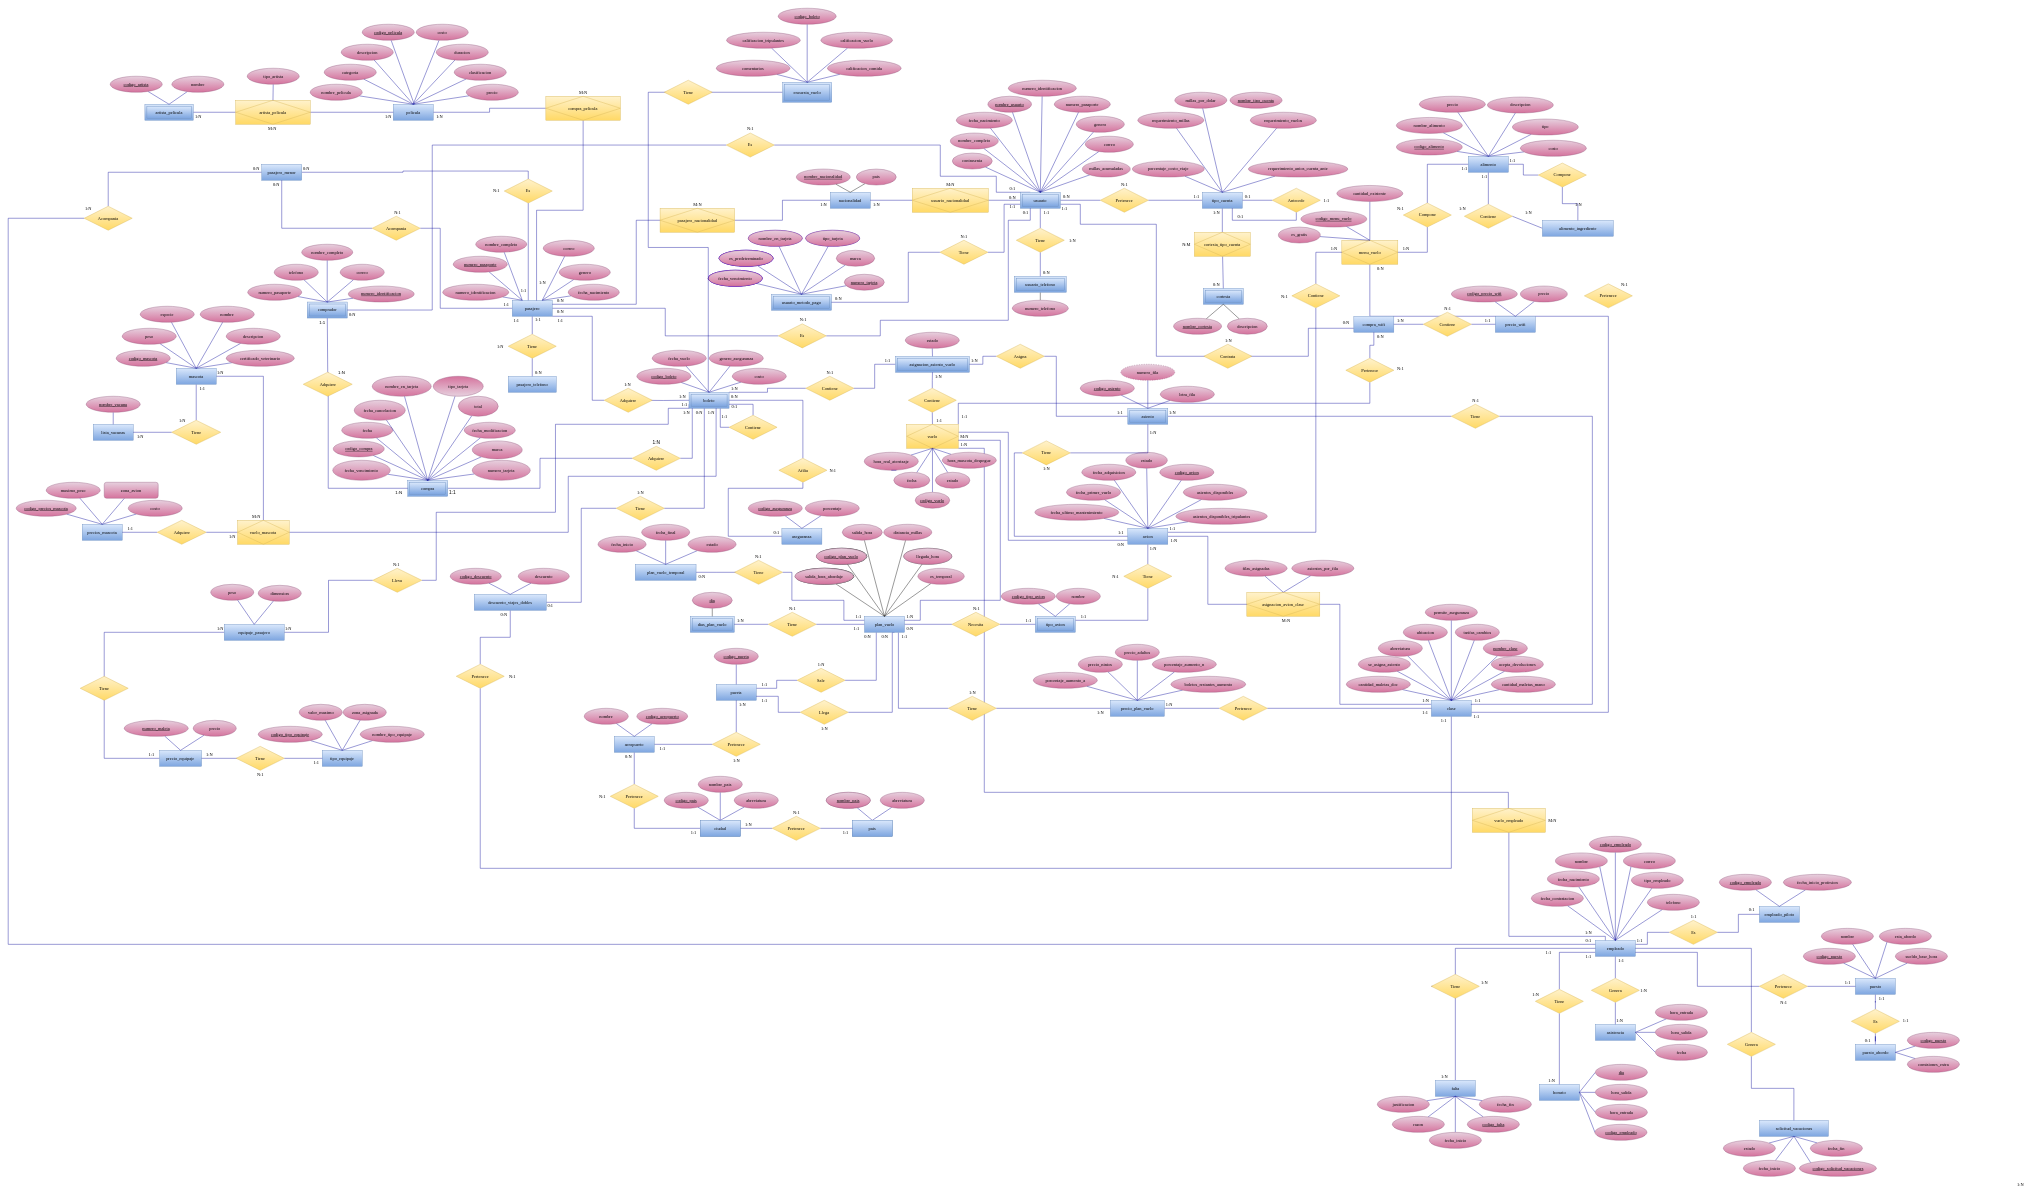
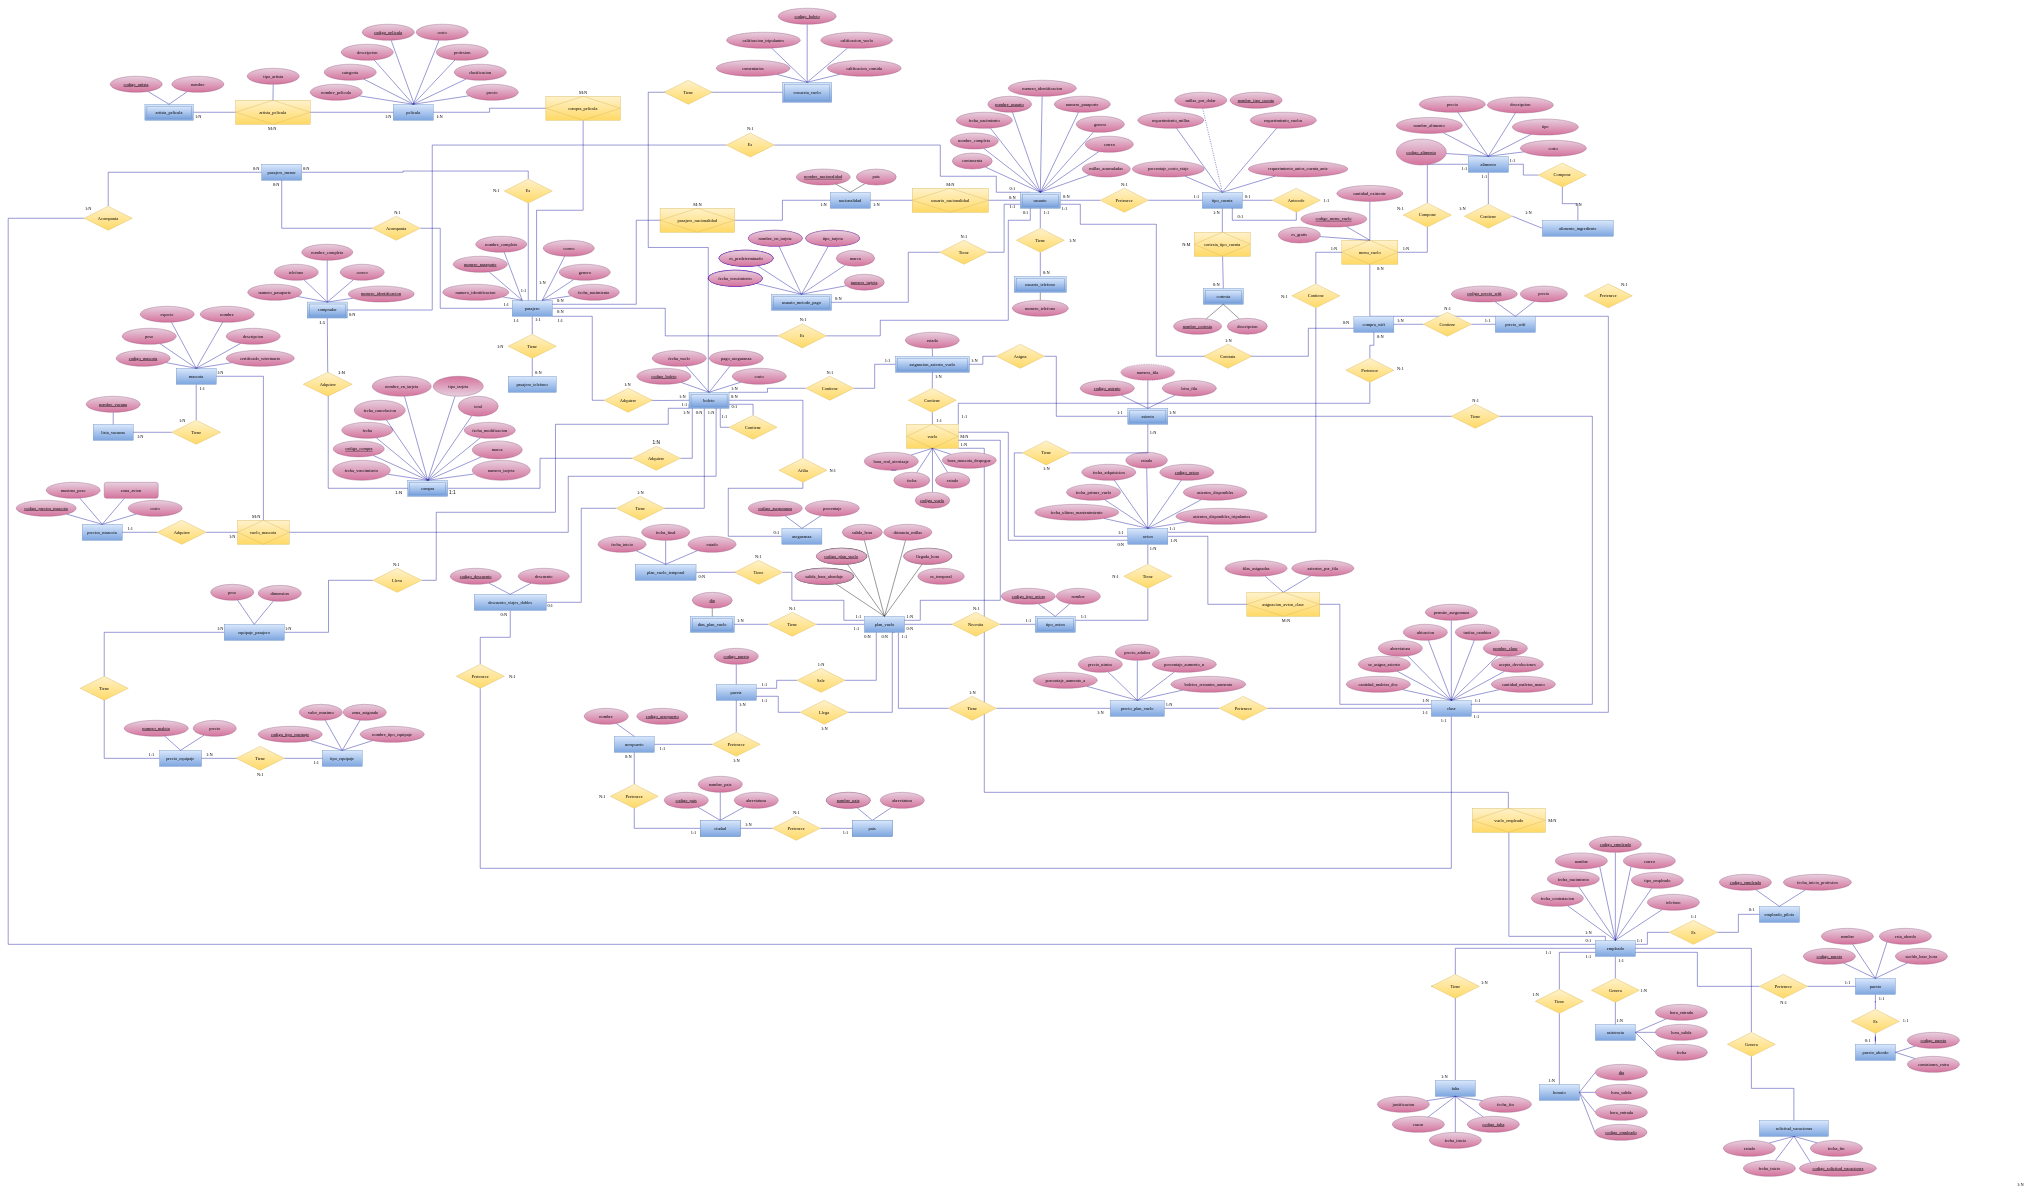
- <mxCell id="569" value="duracion" style="ellipse;whiteSpace=wrap;html=1;align=center;fontFamily=Lucida Console;fontSize=11;fillColor=#e6d0de;strokeColor=#996185;fontStyle=0;gradientColor=#d5739d;" vertex="1" parent="1"><mxGeometry x="1090" y="110" width="130" height="40" as="geometry" /></mxCell>
+ <mxCell id="569" value="profesion" style="ellipse;whiteSpace=wrap;html=1;align=center;fontFamily=Lucida Console;fontSize=11;fillColor=#e6d0de;strokeColor=#996185;fontStyle=0;gradientColor=#d5739d;" vertex="1" parent="1"><mxGeometry x="1090" y="110" width="130" height="40" as="geometry" /></mxCell>
- <mxCell id="629" value="codigo_alimento" style="ellipse;whiteSpace=wrap;html=1;align=center;fontFamily=Lucida Console;fontSize=11;fillColor=#e6d0de;strokeColor=#996185;fontStyle=4;gradientColor=#d5739d;" vertex="1" parent="1"><mxGeometry x="3490" y="347" width="165" height="40" as="geometry" /></mxCell>
+ <mxCell id="629" value="codigo_alimento" style="ellipse;whiteSpace=wrap;html=1;align=center;fontFamily=Lucida Console;fontSize=11;fillColor=#e6d0de;strokeColor=#996185;fontStyle=4;gradientColor=#d5739d;" vertex="1" parent="1"><mxGeometry x="3490" y="347" width="125" height="65" as="geometry" /></mxCell>
- <mxCell id="63" style="edgeStyle=none;rounded=0;orthogonalLoop=1;jettySize=auto;html=1;entryX=0.5;entryY=0;entryDx=0;entryDy=0;endArrow=none;endFill=0;fontFamily=Lucida Console;fontSize=11;strokeColor=#000099;fillColor=#0050ef;" parent="1" source="64" target="61" edge="1"><mxGeometry relative="1" as="geometry" /></mxCell>
+ <mxCell id="63" style="edgeStyle=none;rounded=0;orthogonalLoop=1;jettySize=auto;html=1;entryX=0.5;entryY=0;entryDx=0;entryDy=0;endArrow=none;endFill=0;fontFamily=Lucida Console;fontSize=11;strokeColor=#000099;fillColor=#0050ef;dashed=1;" parent="1" source="64" target="61" edge="1"><mxGeometry relative="1" as="geometry" /></mxCell>
- <mxCell id="340" value="genero_aseguranza" style="ellipse;whiteSpace=wrap;html=1;align=center;fontFamily=Lucida Console;fontSize=11;fontColor=default;strokeColor=#996185;fillColor=#e6d0de;gradientColor=#d5739d;fontStyle=0" parent="1" vertex="1"><mxGeometry x="1772.5" y="875" width="135" height="40" as="geometry" /></mxCell>
+ <mxCell id="340" value="pago_aseguranza" style="ellipse;whiteSpace=wrap;html=1;align=center;fontFamily=Lucida Console;fontSize=11;fontColor=default;strokeColor=#996185;fillColor=#e6d0de;gradientColor=#d5739d;fontStyle=0" parent="1" vertex="1"><mxGeometry x="1772.5" y="875" width="135" height="40" as="geometry" /></mxCell>
- <mxCell id="304" value="letra_fila" style="ellipse;whiteSpace=wrap;html=1;align=center;fontFamily=Lucida Console;fontSize=11;fontColor=default;strokeColor=#996185;fillColor=#e6d0de;gradientColor=#d5739d;fontStyle=0" parent="1" vertex="1"><mxGeometry x="2900" y="965" width="135" height="40" as="geometry" /></mxCell>
+ <mxCell id="304" value="letra_fila" style="ellipse;whiteSpace=wrap;html=1;align=center;fontFamily=Lucida Console;fontSize=11;fontColor=default;strokeColor=#996185;fillColor=#e6d0de;gradientColor=#d5739d;fontStyle=0" parent="1" vertex="1"><mxGeometry x="2905" y="950" width="135" height="40" as="geometry" /></mxCell>
- <mxCell id="112" style="edgeStyle=none;rounded=0;orthogonalLoop=1;jettySize=auto;html=1;entryX=0.5;entryY=0;entryDx=0;entryDy=0;endArrow=none;endFill=0;fontFamily=Lucida Console;fontSize=11;" parent="1" source="113" target="101" edge="1"><mxGeometry relative="1" as="geometry" /></mxCell>
- <mxCell id="153" style="edgeStyle=none;rounded=0;orthogonalLoop=1;jettySize=auto;html=1;entryX=0.5;entryY=0;entryDx=0;entryDy=0;fontFamily=Lucida Console;fontSize=11;fontColor=default;endArrow=none;endFill=0;strokeColor=#000099;" parent="1" source="154" target="152" edge="1"><mxGeometry relative="1" as="geometry" /></mxCell>
